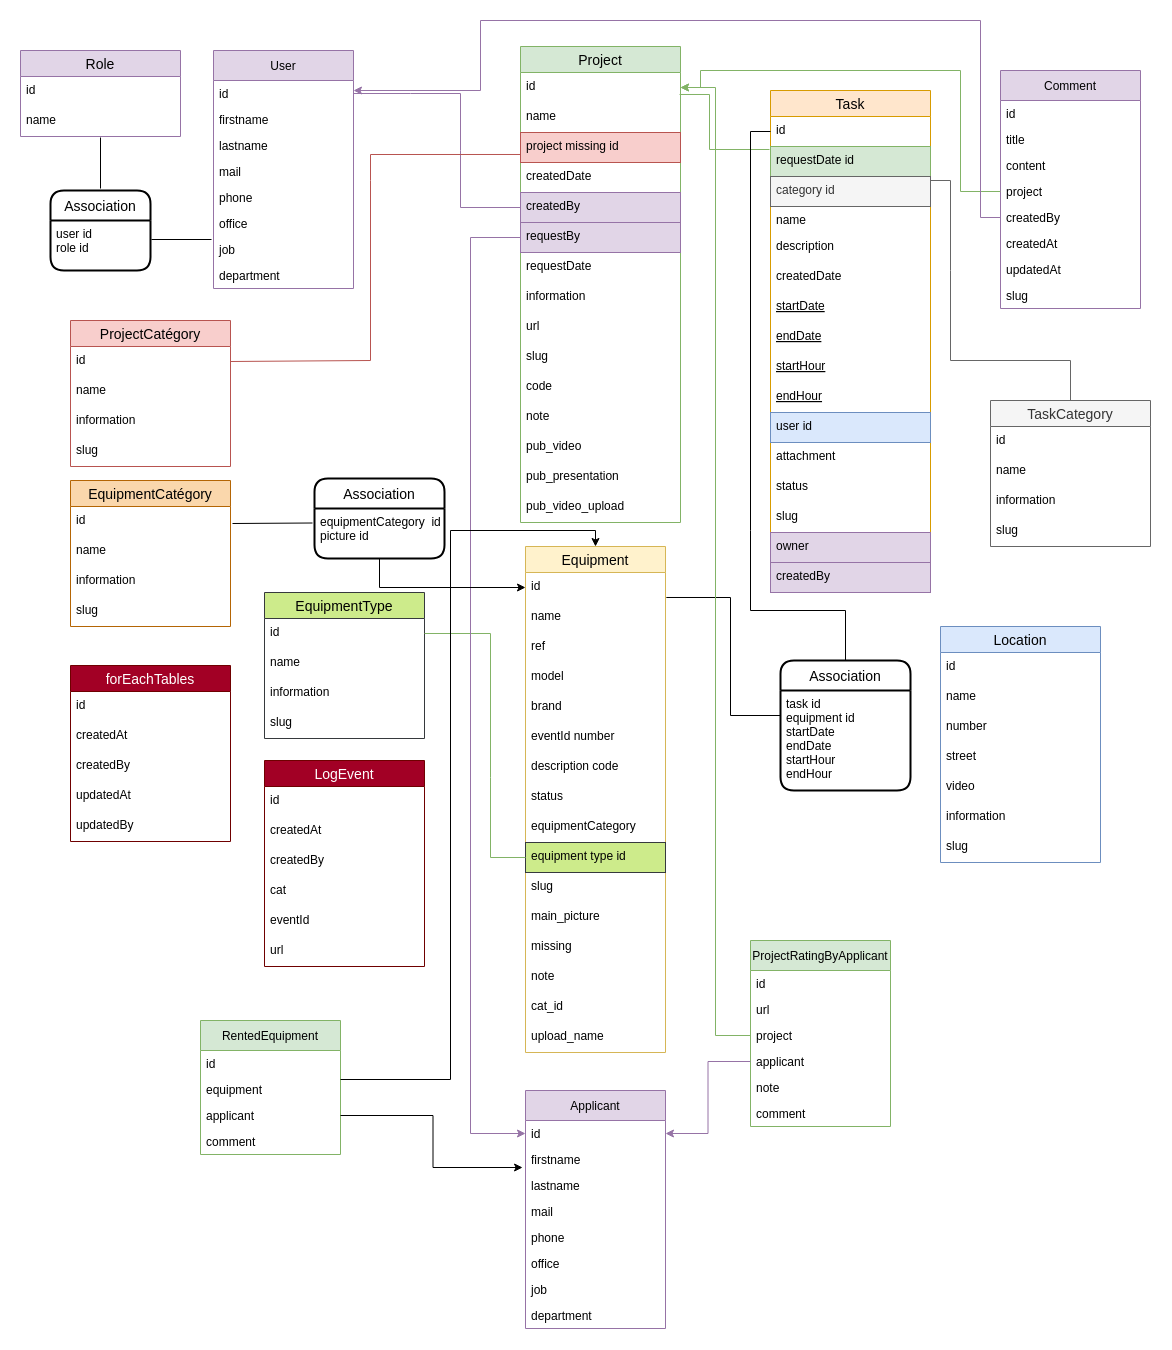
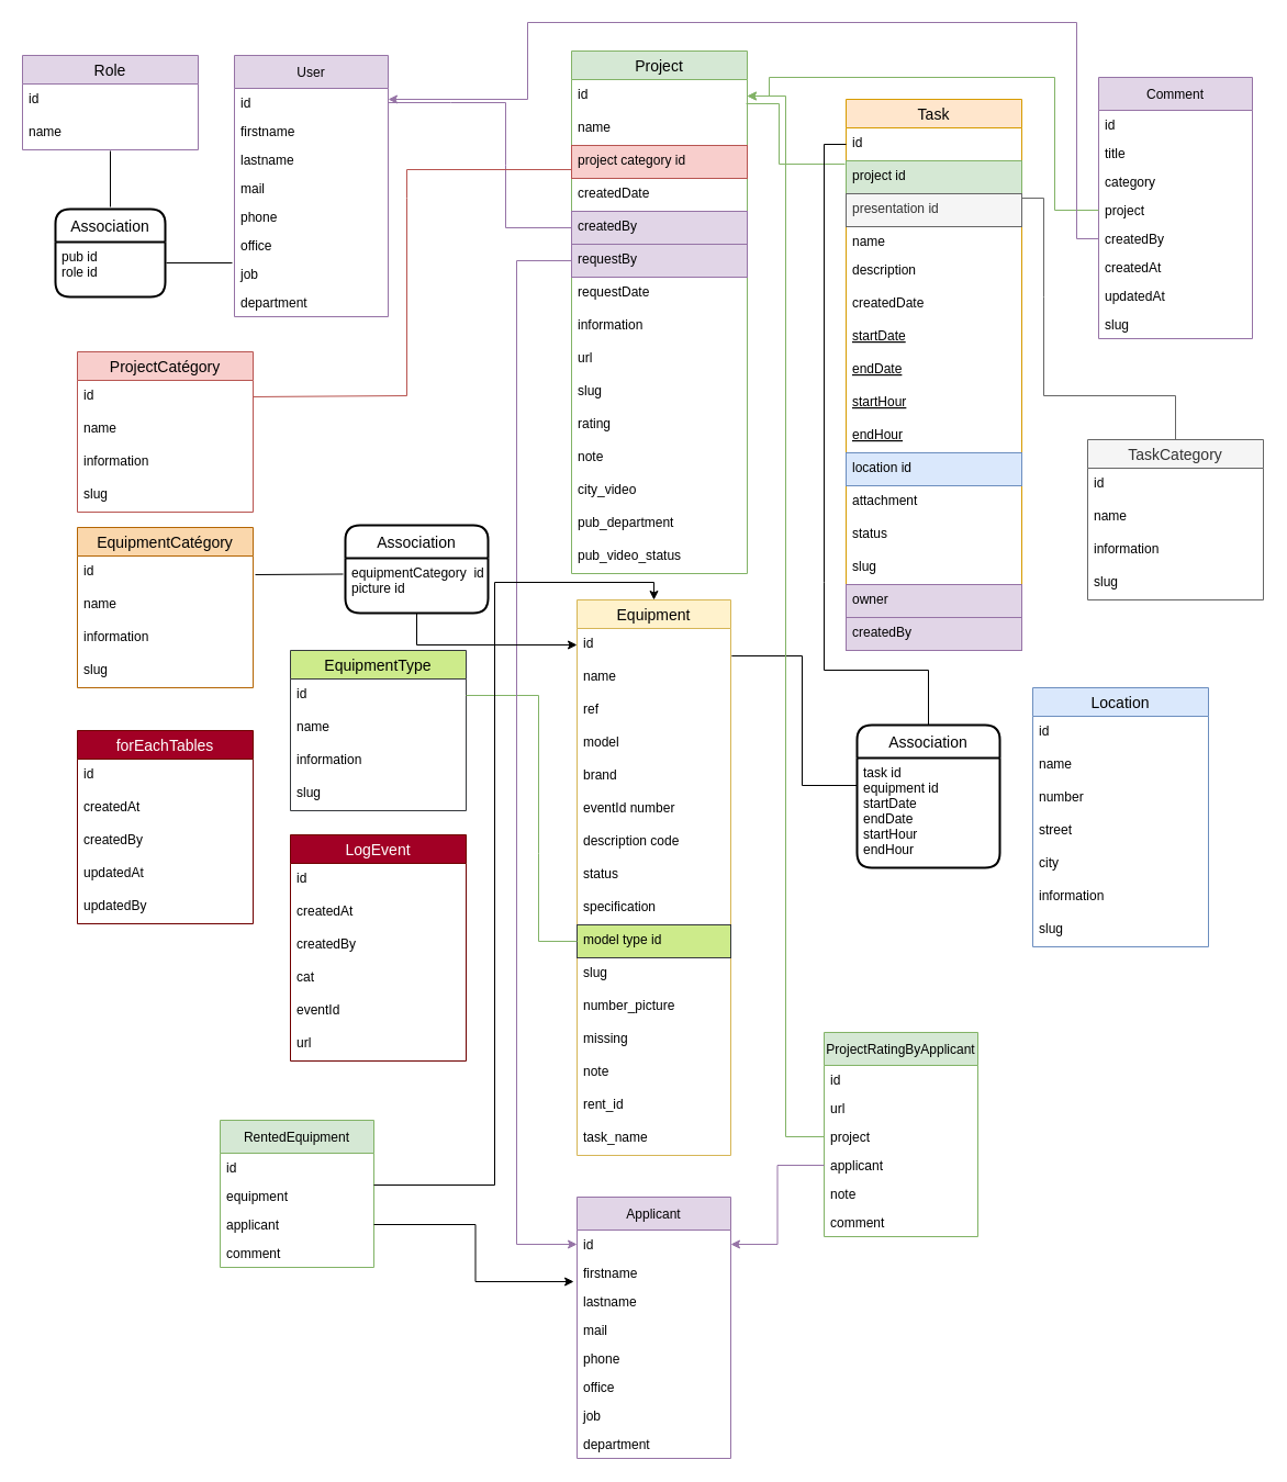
- <mxCell id="111" value="project missing id" style="text;strokeColor=#b85450;fillColor=#f8cecc;spacingLeft=4;spacingRight=4;overflow=hidden;rotatable=0;points=[[0,0.5],[1,0.5]];portConstraint=eastwest;fontSize=12;" parent="108" vertex="1"><mxGeometry y="86" width="160" height="30" as="geometry" /></mxCell>
+ <mxCell id="111" value="project category id" style="text;strokeColor=#b85450;fillColor=#f8cecc;spacingLeft=4;spacingRight=4;overflow=hidden;rotatable=0;points=[[0,0.5],[1,0.5]];portConstraint=eastwest;fontSize=12;" parent="108" vertex="1"><mxGeometry y="86" width="160" height="30" as="geometry" /></mxCell>
- <mxCell id="61" value="requestDate id" style="text;strokeColor=#82b366;fillColor=#d5e8d4;spacingLeft=4;spacingRight=4;overflow=hidden;rotatable=0;points=[[0,0.5],[1,0.5]];portConstraint=eastwest;fontSize=12;" parent="59" vertex="1"><mxGeometry y="56" width="160" height="30" as="geometry" /></mxCell>
+ <mxCell id="61" value="project id" style="text;strokeColor=#82b366;fillColor=#d5e8d4;spacingLeft=4;spacingRight=4;overflow=hidden;rotatable=0;points=[[0,0.5],[1,0.5]];portConstraint=eastwest;fontSize=12;" parent="59" vertex="1"><mxGeometry y="56" width="160" height="30" as="geometry" /></mxCell>
- <mxCell id="101" value="content" style="text;strokeColor=none;fillColor=none;align=left;verticalAlign=top;spacingLeft=4;spacingRight=4;overflow=hidden;rotatable=0;points=[[0,0.5],[1,0.5]];portConstraint=eastwest;" parent="98" vertex="1"><mxGeometry y="82" width="140" height="26" as="geometry" /></mxCell>
+ <mxCell id="101" value="category" style="text;strokeColor=none;fillColor=none;align=left;verticalAlign=top;spacingLeft=4;spacingRight=4;overflow=hidden;rotatable=0;points=[[0,0.5],[1,0.5]];portConstraint=eastwest;" parent="98" vertex="1"><mxGeometry y="82" width="140" height="26" as="geometry" /></mxCell>
- <mxCell id="62" value="category id" style="text;strokeColor=#666666;fillColor=#f5f5f5;spacingLeft=4;spacingRight=4;overflow=hidden;rotatable=0;points=[[0,0.5],[1,0.5]];portConstraint=eastwest;fontSize=12;fontColor=#333333;" parent="59" vertex="1"><mxGeometry y="86" width="160" height="30" as="geometry" /></mxCell>
+ <mxCell id="62" value="presentation id" style="text;strokeColor=#666666;fillColor=#f5f5f5;spacingLeft=4;spacingRight=4;overflow=hidden;rotatable=0;points=[[0,0.5],[1,0.5]];portConstraint=eastwest;fontSize=12;fontColor=#333333;" parent="59" vertex="1"><mxGeometry y="86" width="160" height="30" as="geometry" /></mxCell>
- <mxCell id="77" value="user id&#10;role id&#10;" style="align=left;strokeColor=none;fillColor=none;spacingLeft=4;fontSize=12;verticalAlign=top;resizable=0;rotatable=0;part=1;" parent="76" vertex="1"><mxGeometry y="30" width="100" height="50" as="geometry" /></mxCell>
+ <mxCell id="77" value="pub id&#10;role id&#10;" style="align=left;strokeColor=none;fillColor=none;spacingLeft=4;fontSize=12;verticalAlign=top;resizable=0;rotatable=0;part=1;" parent="76" vertex="1"><mxGeometry y="30" width="100" height="50" as="geometry" /></mxCell>
- <mxCell id="119" value="code" style="text;spacingLeft=4;spacingRight=4;overflow=hidden;rotatable=0;points=[[0,0.5],[1,0.5]];portConstraint=eastwest;fontSize=12;" parent="108" vertex="1"><mxGeometry y="326" width="160" height="30" as="geometry" /></mxCell>
+ <mxCell id="119" value="rating" style="text;spacingLeft=4;spacingRight=4;overflow=hidden;rotatable=0;points=[[0,0.5],[1,0.5]];portConstraint=eastwest;fontSize=12;" parent="108" vertex="1"><mxGeometry y="326" width="160" height="30" as="geometry" /></mxCell>
- <mxCell id="70" value="user id" style="text;strokeColor=#6c8ebf;fillColor=#dae8fc;spacingLeft=4;spacingRight=4;overflow=hidden;rotatable=0;points=[[0,0.5],[1,0.5]];portConstraint=eastwest;fontSize=12;" parent="59" vertex="1"><mxGeometry y="322" width="160" height="30" as="geometry" /></mxCell>
+ <mxCell id="70" value="location id" style="text;strokeColor=#6c8ebf;fillColor=#dae8fc;spacingLeft=4;spacingRight=4;overflow=hidden;rotatable=0;points=[[0,0.5],[1,0.5]];portConstraint=eastwest;fontSize=12;" parent="59" vertex="1"><mxGeometry y="322" width="160" height="30" as="geometry" /></mxCell>
- <mxCell id="121" value="pub_video" style="text;spacingLeft=4;spacingRight=4;overflow=hidden;rotatable=0;points=[[0,0.5],[1,0.5]];portConstraint=eastwest;fontSize=12;" vertex="1" parent="108"><mxGeometry y="386" width="160" height="30" as="geometry" /></mxCell>
+ <mxCell id="121" value="city_video" style="text;spacingLeft=4;spacingRight=4;overflow=hidden;rotatable=0;points=[[0,0.5],[1,0.5]];portConstraint=eastwest;fontSize=12;" vertex="1" parent="108"><mxGeometry y="386" width="160" height="30" as="geometry" /></mxCell>
- <mxCell id="122" value="pub_presentation" style="text;spacingLeft=4;spacingRight=4;overflow=hidden;rotatable=0;points=[[0,0.5],[1,0.5]];portConstraint=eastwest;fontSize=12;" vertex="1" parent="108"><mxGeometry y="416" width="160" height="30" as="geometry" /></mxCell>
+ <mxCell id="122" value="pub_department" style="text;spacingLeft=4;spacingRight=4;overflow=hidden;rotatable=0;points=[[0,0.5],[1,0.5]];portConstraint=eastwest;fontSize=12;" vertex="1" parent="108"><mxGeometry y="416" width="160" height="30" as="geometry" /></mxCell>
- <mxCell id="123" value="pub_video_upload" style="text;spacingLeft=4;spacingRight=4;overflow=hidden;rotatable=0;points=[[0,0.5],[1,0.5]];portConstraint=eastwest;fontSize=12;" vertex="1" parent="108"><mxGeometry y="446" width="160" height="30" as="geometry" /></mxCell>
+ <mxCell id="123" value="pub_video_status" style="text;spacingLeft=4;spacingRight=4;overflow=hidden;rotatable=0;points=[[0,0.5],[1,0.5]];portConstraint=eastwest;fontSize=12;" vertex="1" parent="108"><mxGeometry y="446" width="160" height="30" as="geometry" /></mxCell>
- <mxCell id="19" value="video" style="text;strokeColor=none;fillColor=none;spacingLeft=4;spacingRight=4;overflow=hidden;rotatable=0;points=[[0,0.5],[1,0.5]];portConstraint=eastwest;fontSize=12;" parent="14" vertex="1"><mxGeometry y="146" width="160" height="30" as="geometry" /></mxCell>
+ <mxCell id="19" value="city" style="text;strokeColor=none;fillColor=none;spacingLeft=4;spacingRight=4;overflow=hidden;rotatable=0;points=[[0,0.5],[1,0.5]];portConstraint=eastwest;fontSize=12;" parent="14" vertex="1"><mxGeometry y="146" width="160" height="30" as="geometry" /></mxCell>
- <mxCell id="41" value="equipmentCategory" style="text;strokeColor=none;fillColor=none;spacingLeft=4;spacingRight=4;overflow=hidden;rotatable=0;points=[[0,0.5],[1,0.5]];portConstraint=eastwest;fontSize=12;" parent="32" vertex="1"><mxGeometry y="266" width="140" height="30" as="geometry" /></mxCell>
+ <mxCell id="41" value="specification" style="text;strokeColor=none;fillColor=none;spacingLeft=4;spacingRight=4;overflow=hidden;rotatable=0;points=[[0,0.5],[1,0.5]];portConstraint=eastwest;fontSize=12;" parent="32" vertex="1"><mxGeometry y="266" width="140" height="30" as="geometry" /></mxCell>
- <mxCell id="42" value="equipment type id" style="text;strokeColor=#36393d;fillColor=#cdeb8b;spacingLeft=4;spacingRight=4;overflow=hidden;rotatable=0;points=[[0,0.5],[1,0.5]];portConstraint=eastwest;fontSize=12;" parent="32" vertex="1"><mxGeometry y="296" width="140" height="30" as="geometry" /></mxCell>
+ <mxCell id="42" value="model type id" style="text;strokeColor=#36393d;fillColor=#cdeb8b;spacingLeft=4;spacingRight=4;overflow=hidden;rotatable=0;points=[[0,0.5],[1,0.5]];portConstraint=eastwest;fontSize=12;" parent="32" vertex="1"><mxGeometry y="296" width="140" height="30" as="geometry" /></mxCell>
- <mxCell id="44" value="main_picture" style="text;strokeColor=none;fillColor=none;spacingLeft=4;spacingRight=4;overflow=hidden;rotatable=0;points=[[0,0.5],[1,0.5]];portConstraint=eastwest;fontSize=12;" parent="32" vertex="1"><mxGeometry y="356" width="140" height="30" as="geometry" /></mxCell>
+ <mxCell id="44" value="number_picture" style="text;strokeColor=none;fillColor=none;spacingLeft=4;spacingRight=4;overflow=hidden;rotatable=0;points=[[0,0.5],[1,0.5]];portConstraint=eastwest;fontSize=12;" parent="32" vertex="1"><mxGeometry y="356" width="140" height="30" as="geometry" /></mxCell>
- <mxCell id="47" value="cat_id" style="text;strokeColor=none;fillColor=none;spacingLeft=4;spacingRight=4;overflow=hidden;rotatable=0;points=[[0,0.5],[1,0.5]];portConstraint=eastwest;fontSize=12;" vertex="1" parent="32"><mxGeometry y="446" width="140" height="30" as="geometry" /></mxCell>
+ <mxCell id="47" value="rent_id" style="text;strokeColor=none;fillColor=none;spacingLeft=4;spacingRight=4;overflow=hidden;rotatable=0;points=[[0,0.5],[1,0.5]];portConstraint=eastwest;fontSize=12;" vertex="1" parent="32"><mxGeometry y="446" width="140" height="30" as="geometry" /></mxCell>
- <mxCell id="48" value="upload_name" style="text;strokeColor=none;fillColor=none;spacingLeft=4;spacingRight=4;overflow=hidden;rotatable=0;points=[[0,0.5],[1,0.5]];portConstraint=eastwest;fontSize=12;" vertex="1" parent="32"><mxGeometry y="476" width="140" height="30" as="geometry" /></mxCell>
+ <mxCell id="48" value="task_name" style="text;strokeColor=none;fillColor=none;spacingLeft=4;spacingRight=4;overflow=hidden;rotatable=0;points=[[0,0.5],[1,0.5]];portConstraint=eastwest;fontSize=12;" vertex="1" parent="32"><mxGeometry y="476" width="140" height="30" as="geometry" /></mxCell>
